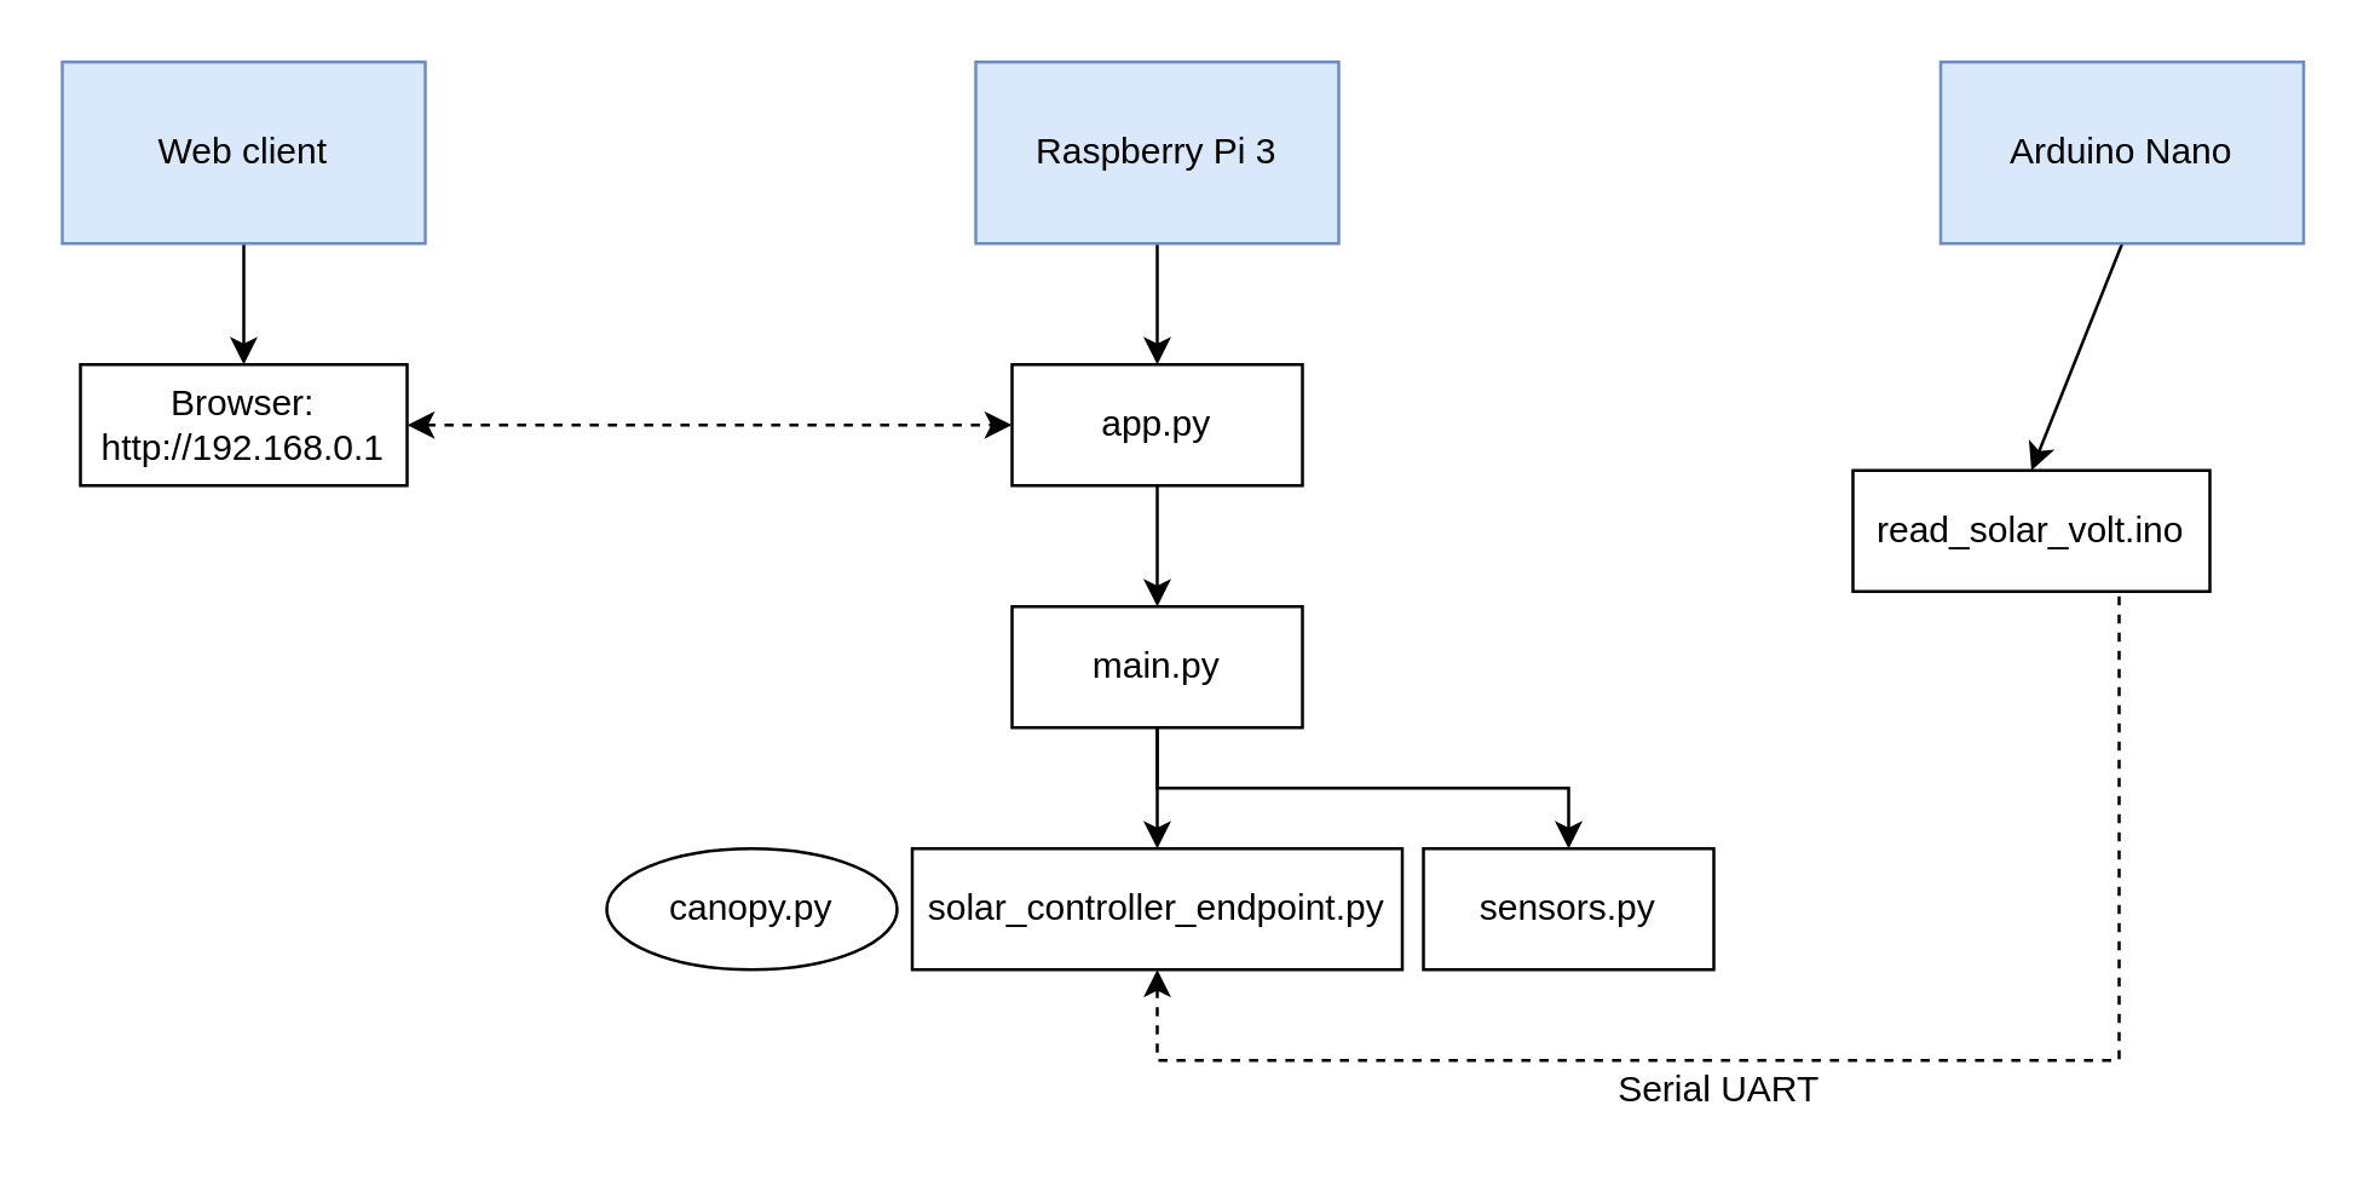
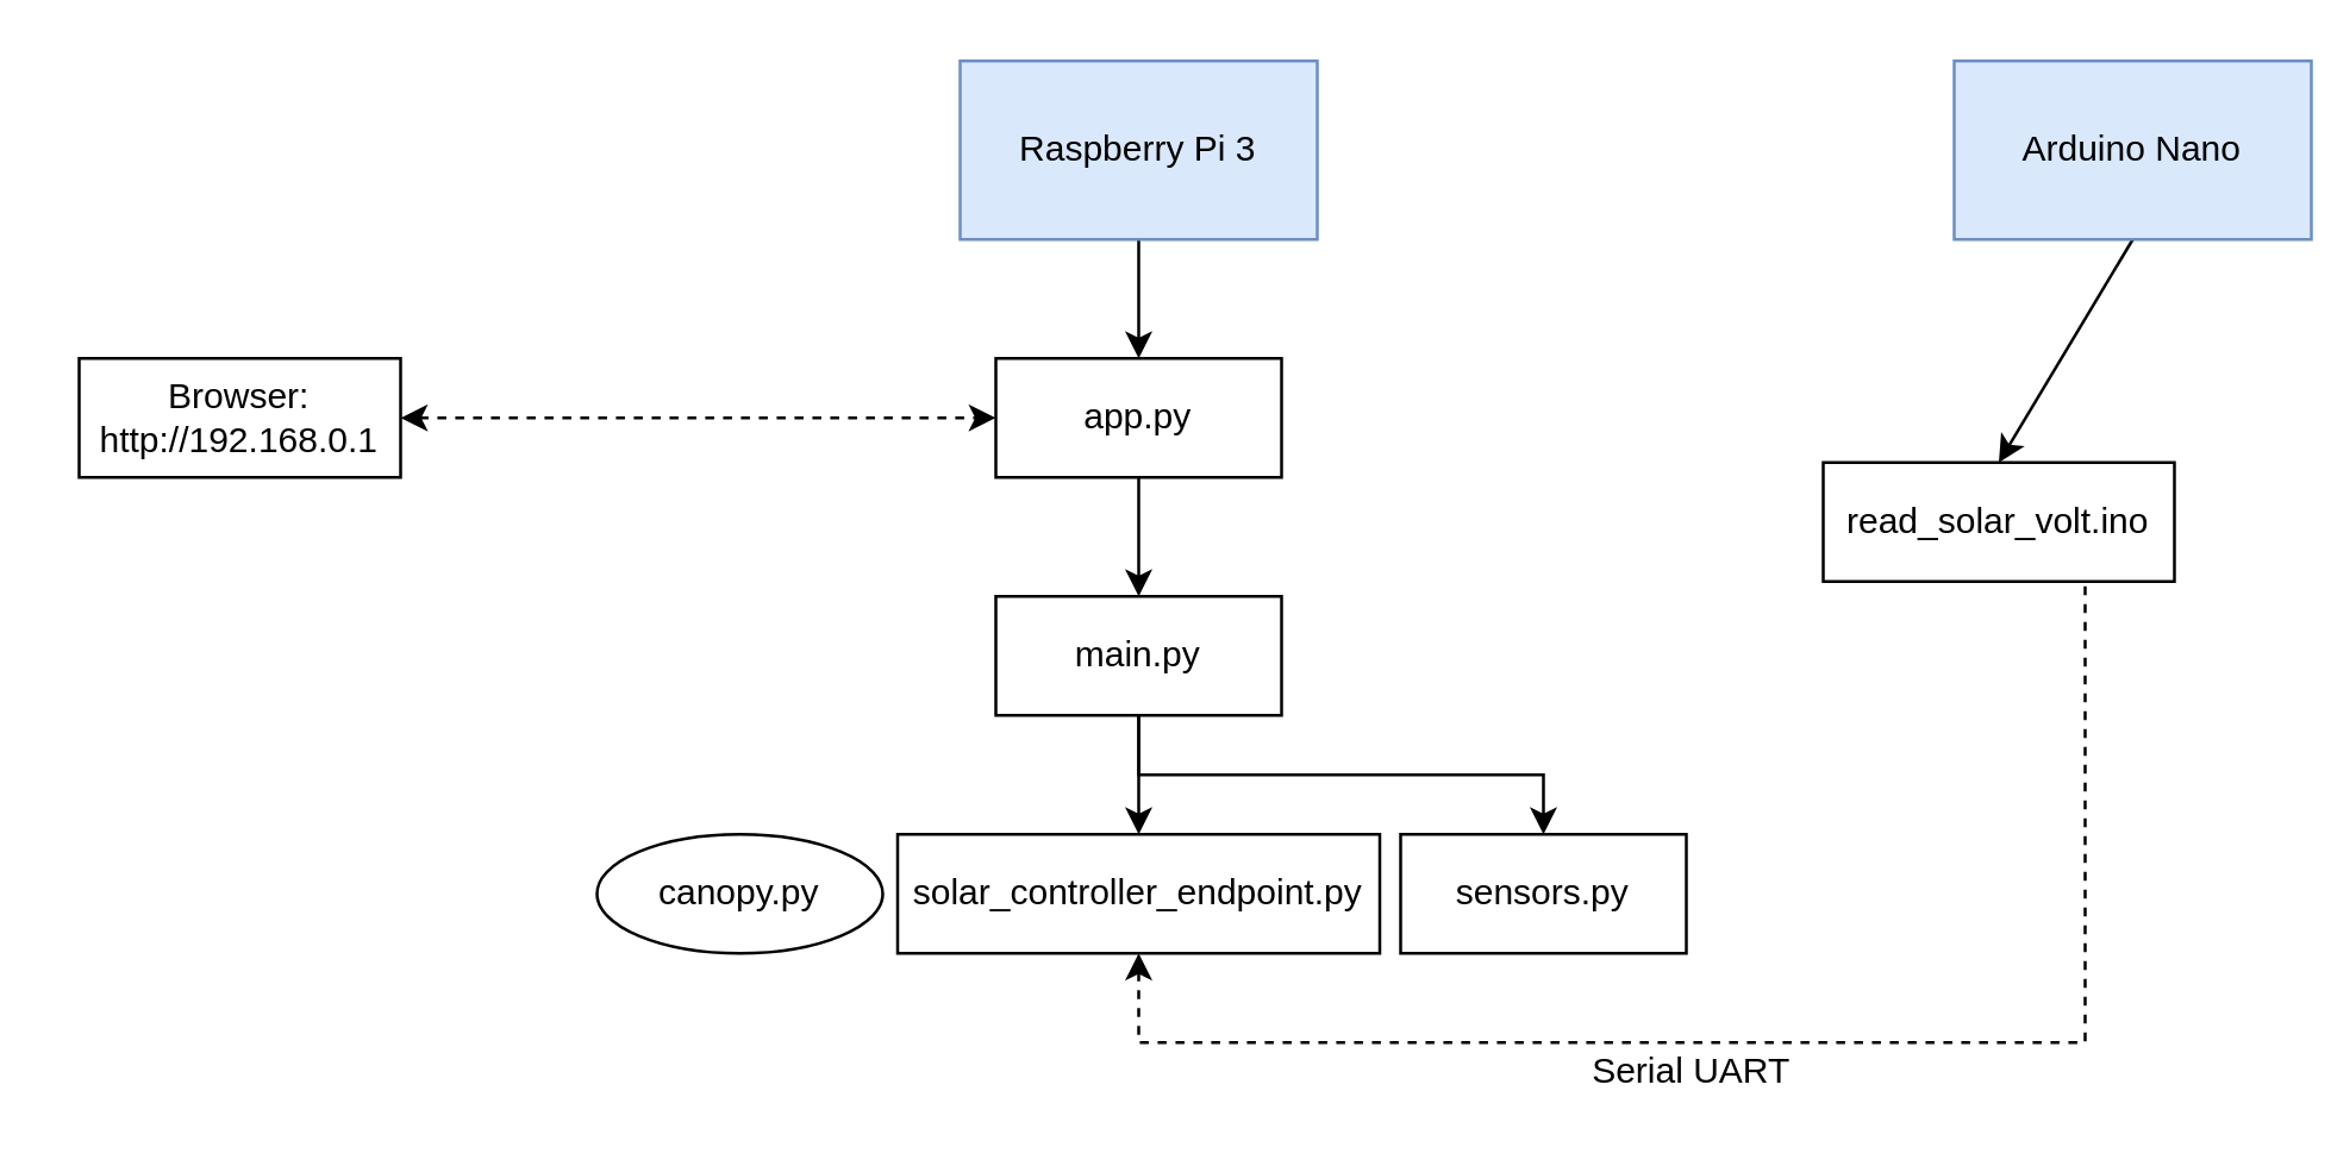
- <mxCell id="18" value="Web client" style="rounded=0;whiteSpace=wrap;html=1;fillColor=#dae8fc;strokeColor=#6c8ebf;" vertex="1" parent="1"><mxGeometry x="20" y="20" width="120" height="60" as="geometry" /></mxCell>
- <mxCell id="10" value="Arduino Nano" style="rounded=0;whiteSpace=wrap;html=1;fillColor=#dae8fc;strokeColor=#6c8ebf;" vertex="1" parent="1"><mxGeometry x="641" y="20" width="120" height="60" as="geometry" /></mxCell>
+ <mxCell id="10" value="Arduino Nano" style="rounded=0;whiteSpace=wrap;html=1;fillColor=#dae8fc;strokeColor=#6c8ebf;" vertex="1" parent="1"><mxGeometry x="656" y="20" width="120" height="60" as="geometry" /></mxCell>
- <mxCell id="17" style="edgeStyle=orthogonalEdgeStyle;rounded=0;orthogonalLoop=1;jettySize=auto;html=1;exitX=0.5;exitY=1;exitDx=0;exitDy=0;entryX=0.5;entryY=0;entryDx=0;entryDy=0;endArrow=classic;endFill=1;" edge="1" parent="1" source="18" target="20"><mxGeometry relative="1" as="geometry" /></mxCell>
